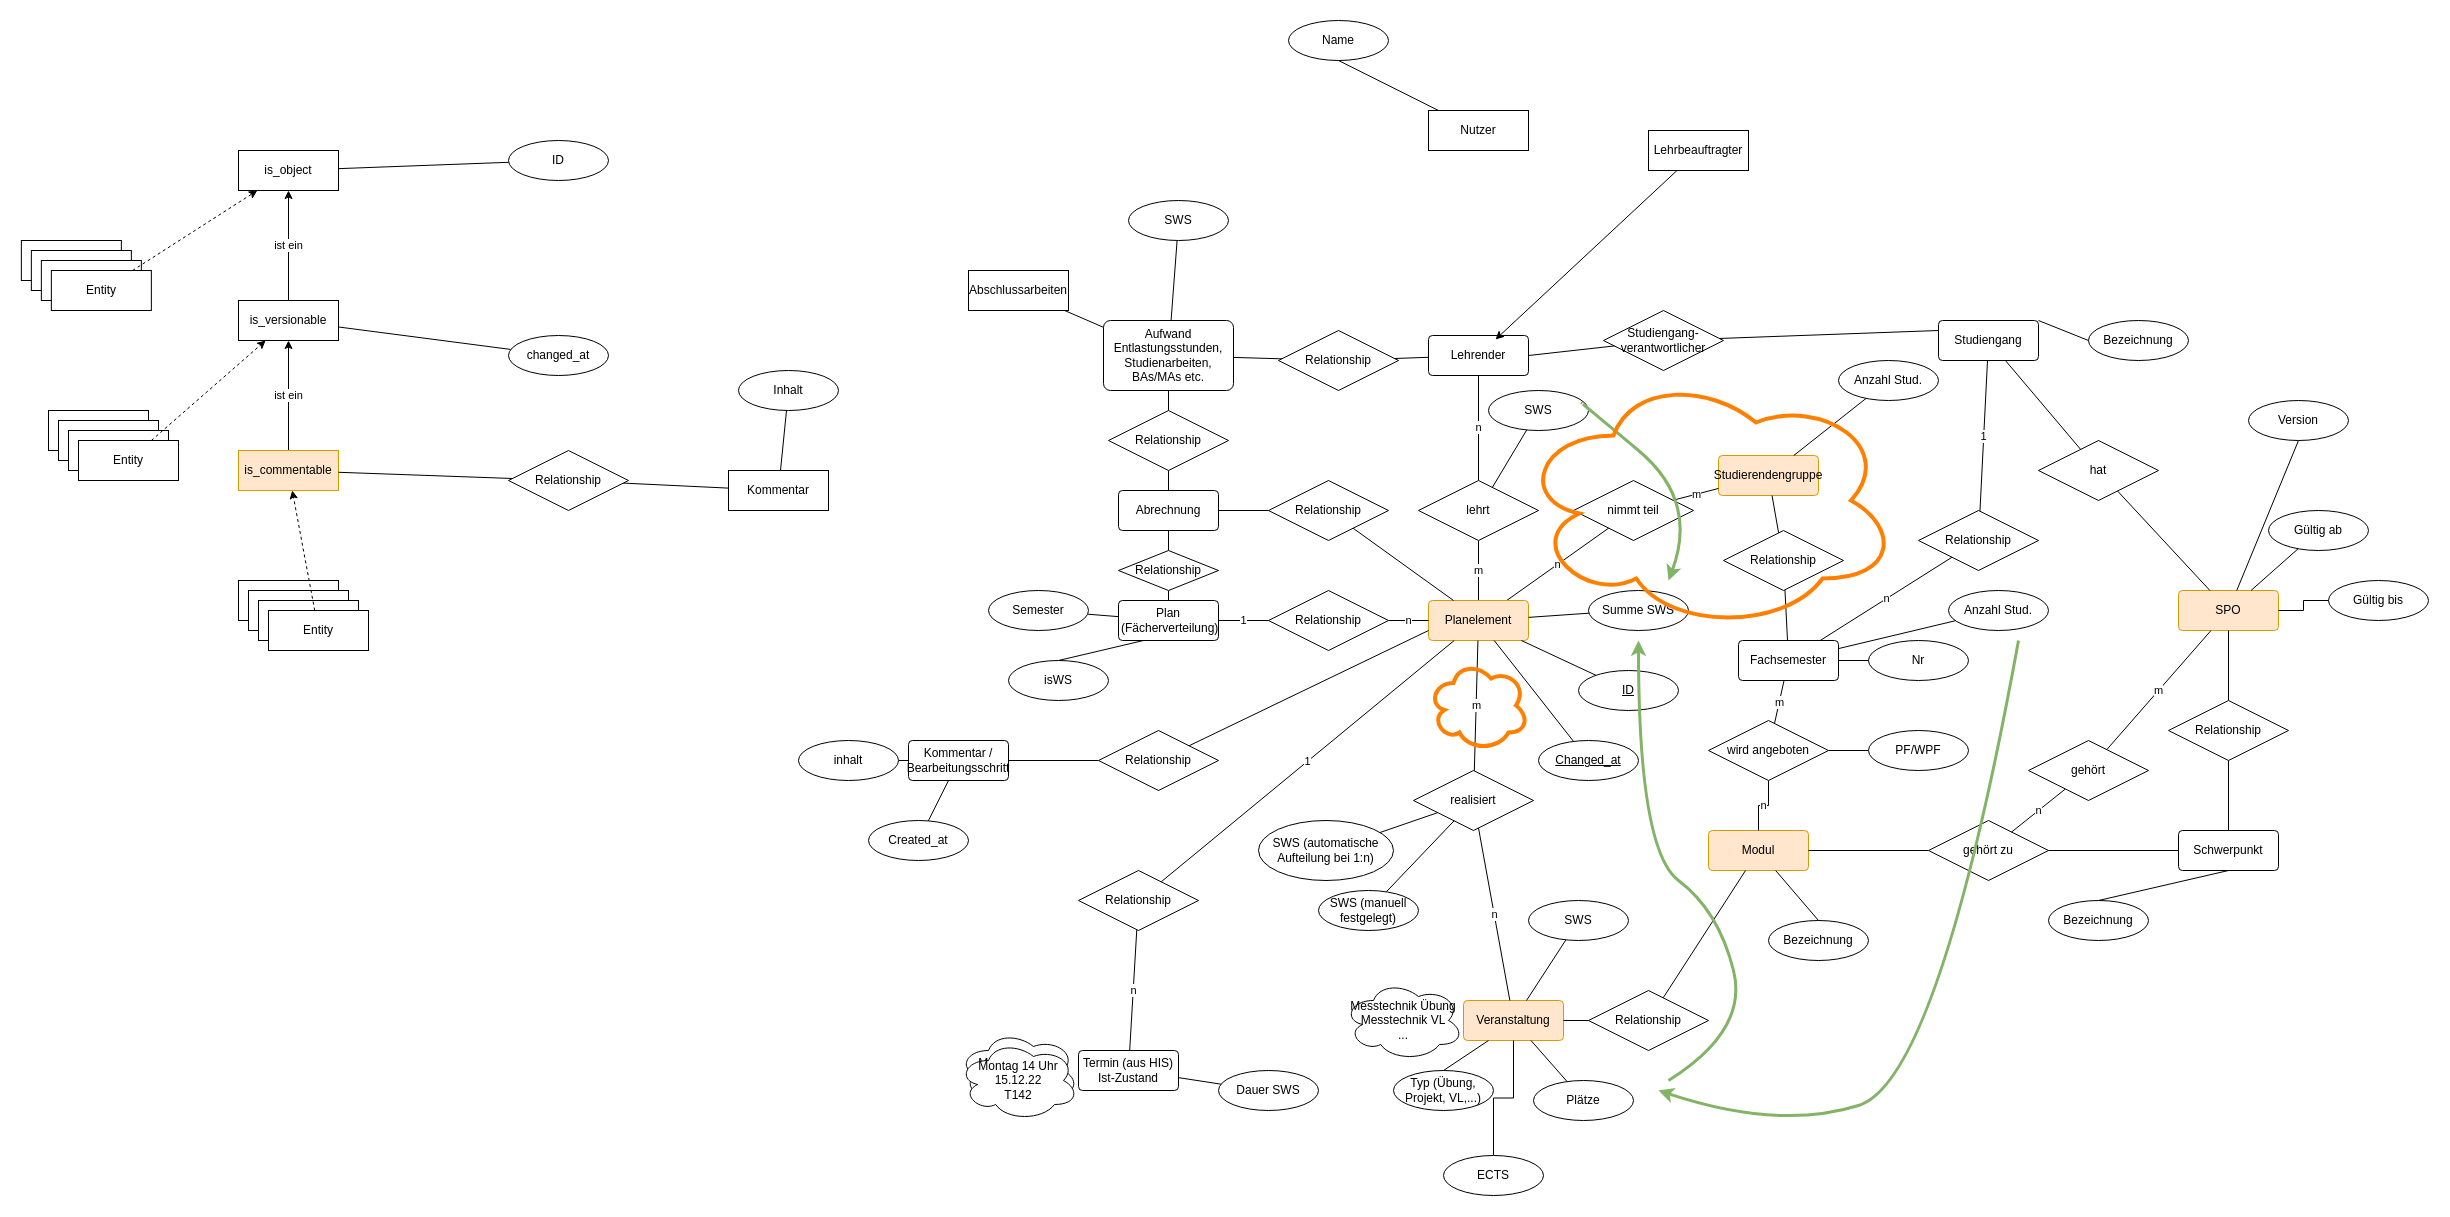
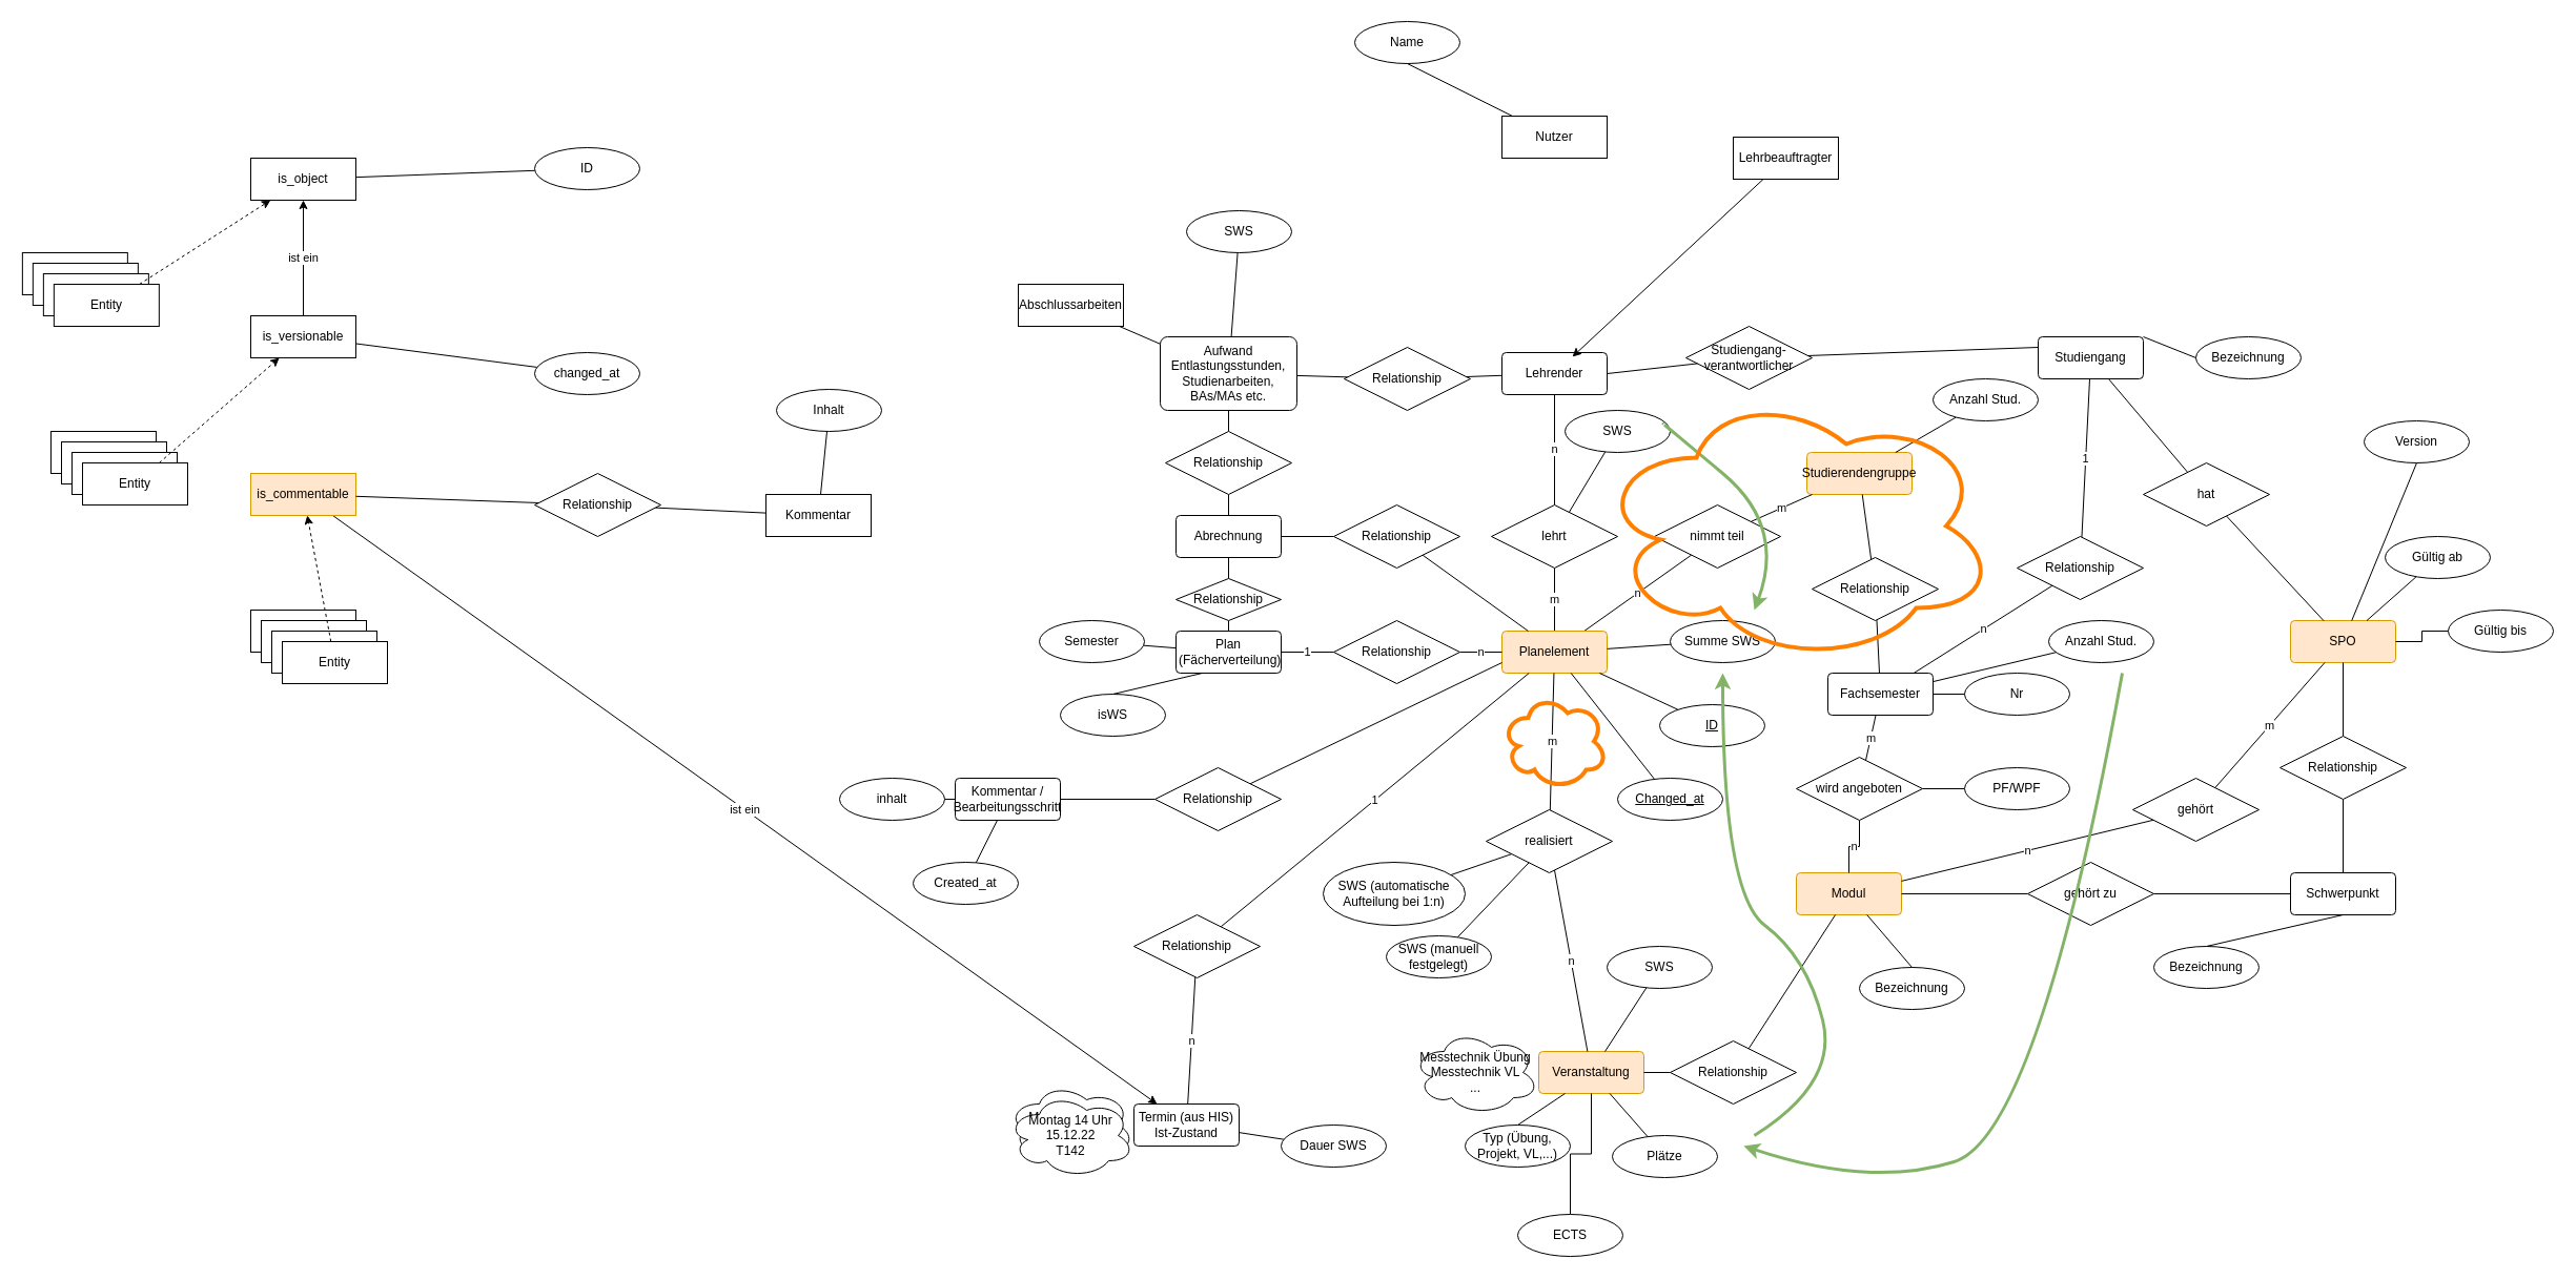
- <mxCell id="131" value="ist ein" style="edgeStyle=none;rounded=0;orthogonalLoop=1;jettySize=auto;html=1;endArrow=classic;endFill=1;" edge="1" parent="1" source="132" target="130"><mxGeometry relative="1" as="geometry" /></mxCell>
+ <mxCell id="131" value="ist ein" style="edgeStyle=none;rounded=0;orthogonalLoop=1;jettySize=auto;html=1;endArrow=classic;endFill=1;" edge="1" parent="1" source="132" target="42"><mxGeometry relative="1" as="geometry" /></mxCell>
- <mxCell id="16" value="Studierendengruppe" style="rounded=1;arcSize=10;whiteSpace=wrap;html=1;align=center;fillColor=#ffe6cc;strokeColor=#d79b00;" parent="1" vertex="1"><mxGeometry x="1718" y="455" width="100" height="40" as="geometry" /></mxCell>
+ <mxCell id="16" value="Studierendengruppe" style="rounded=1;arcSize=10;whiteSpace=wrap;html=1;align=center;fillColor=#ffe6cc;strokeColor=#d79b00;" parent="1" vertex="1"><mxGeometry x="1718" y="430" width="100" height="40" as="geometry" /></mxCell>
- <mxCell id="108" value="n" style="edgeStyle=none;rounded=0;orthogonalLoop=1;jettySize=auto;html=1;endArrow=none;endFill=0;" edge="1" parent="1" source="110" target="28"><mxGeometry relative="1" as="geometry" /></mxCell>
+ <mxCell id="108" value="n" style="edgeStyle=none;rounded=0;orthogonalLoop=1;jettySize=auto;html=1;endArrow=none;endFill=0;" edge="1" parent="1" source="110" target="3"><mxGeometry relative="1" as="geometry" /></mxCell>
